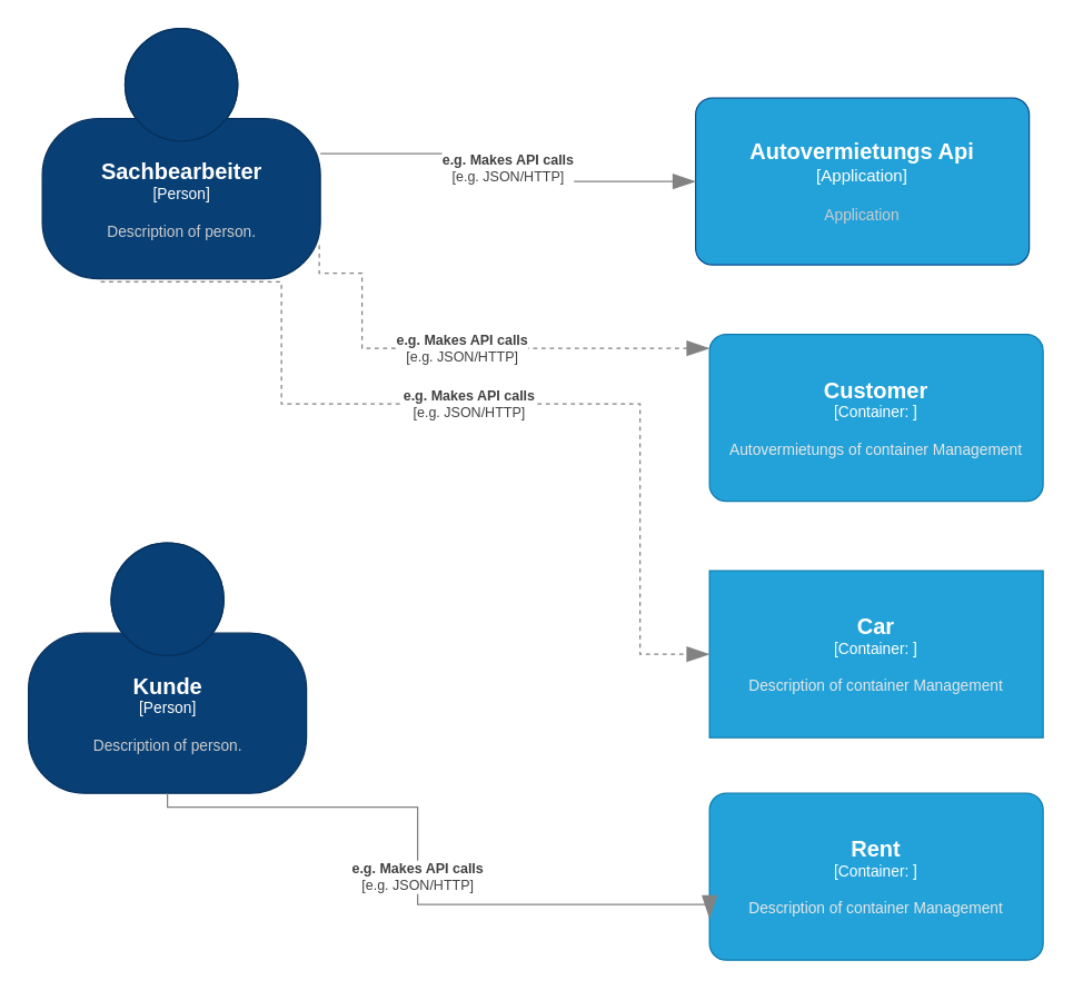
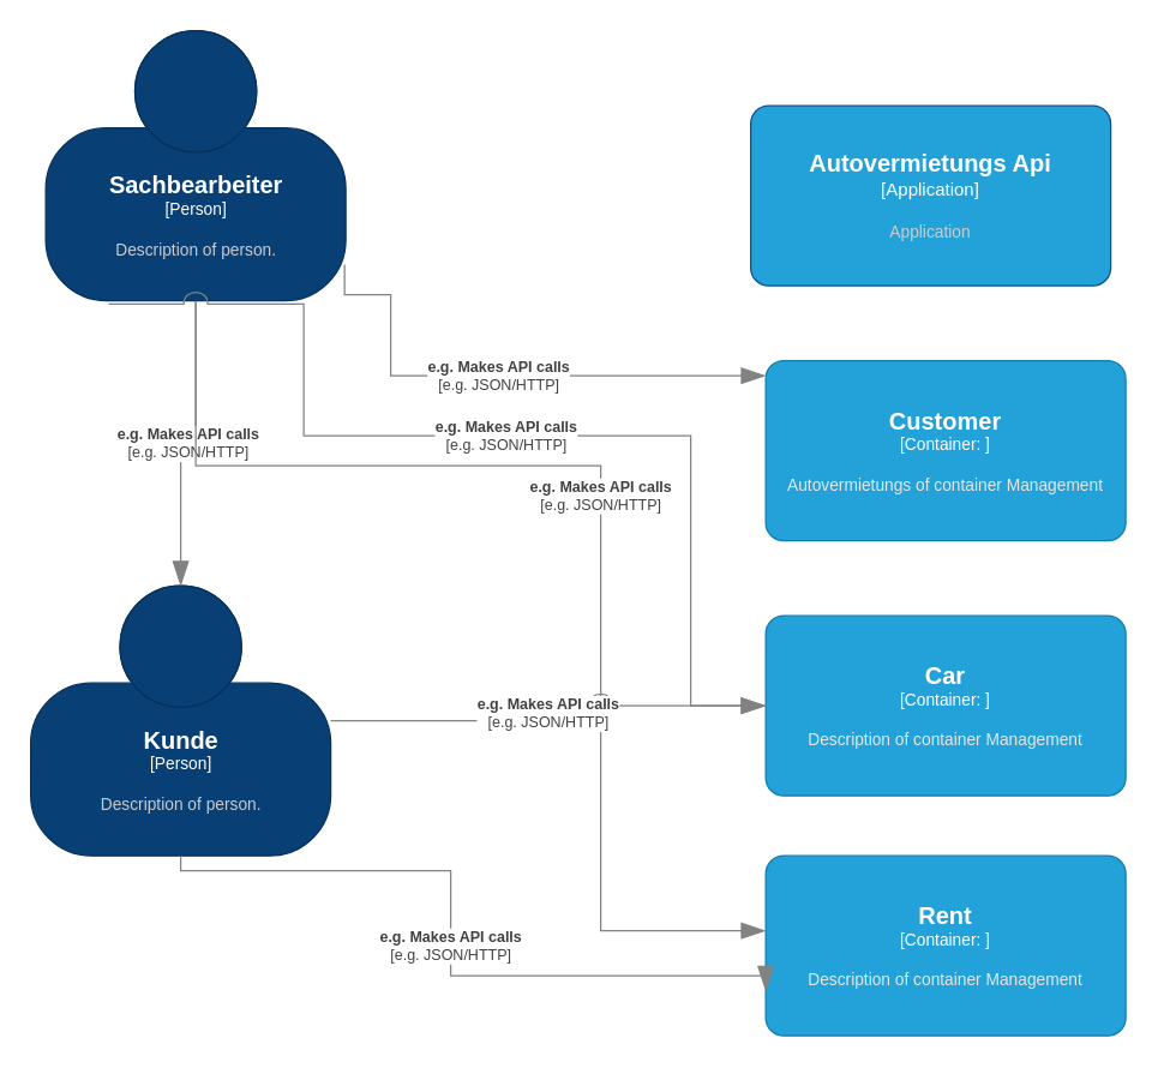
- <mxCell id="8" value="&lt;div style=&quot;text-align: left&quot;&gt;&lt;div style=&quot;text-align: center&quot;&gt;&lt;b&gt;e.g. Makes API calls&lt;/b&gt;&lt;/div&gt;&lt;div style=&quot;text-align: center&quot;&gt;[e.g. JSON/HTTP]&lt;/div&gt;&lt;/div&gt;" style="endArrow=blockThin;html=1;fontSize=10;fontColor=#404040;strokeWidth=1;endFill=1;strokeColor=#828282;elbow=vertical;metaEdit=1;endSize=14;startSize=14;jumpStyle=arc;jumpSize=16;rounded=0;edgeStyle=orthogonalEdgeStyle;" edge="1" parent="1" source="6" target="2"><mxGeometry width="240" relative="1" as="geometry"><mxPoint x="440" y="400" as="sourcePoint" /><mxPoint x="680" y="400" as="targetPoint" /></mxGeometry></mxCell>
+ <mxCell id="8" value="&lt;div style=&quot;text-align: left&quot;&gt;&lt;div style=&quot;text-align: center&quot;&gt;&lt;b&gt;e.g. Makes API calls&lt;/b&gt;&lt;/div&gt;&lt;div style=&quot;text-align: center&quot;&gt;[e.g. JSON/HTTP]&lt;/div&gt;&lt;/div&gt;" style="endArrow=blockThin;html=1;fontSize=10;fontColor=#404040;strokeWidth=1;endFill=1;strokeColor=#828282;elbow=vertical;metaEdit=1;endSize=14;startSize=14;jumpStyle=arc;jumpSize=16;rounded=0;edgeStyle=orthogonalEdgeStyle;" edge="1" parent="1" source="6" target="7"><mxGeometry width="240" relative="1" as="geometry"><mxPoint x="440" y="400" as="sourcePoint" /><mxPoint x="680" y="400" as="targetPoint" /></mxGeometry></mxCell>
- <mxCell id="9" value="&lt;div style=&quot;text-align: left&quot;&gt;&lt;div style=&quot;text-align: center&quot;&gt;&lt;b&gt;e.g. Makes API calls&lt;/b&gt;&lt;/div&gt;&lt;div style=&quot;text-align: center&quot;&gt;[e.g. JSON/HTTP]&lt;/div&gt;&lt;/div&gt;" style="endArrow=blockThin;html=1;fontSize=10;fontColor=#404040;strokeWidth=1;endFill=1;strokeColor=#828282;elbow=vertical;metaEdit=1;endSize=14;startSize=14;jumpStyle=arc;jumpSize=16;rounded=0;edgeStyle=orthogonalEdgeStyle;exitX=0.996;exitY=0.866;exitDx=0;exitDy=0;exitPerimeter=0;dashed=1;" edge="1" parent="1" source="6" target="3"><mxGeometry width="240" relative="1" as="geometry"><mxPoint x="440" y="400" as="sourcePoint" /><mxPoint x="680" y="400" as="targetPoint" /><Array as="points"><mxPoint x="260" y="196" /><mxPoint x="260" y="250" /></Array></mxGeometry></mxCell>
+ <mxCell id="9" value="&lt;div style=&quot;text-align: left&quot;&gt;&lt;div style=&quot;text-align: center&quot;&gt;&lt;b&gt;e.g. Makes API calls&lt;/b&gt;&lt;/div&gt;&lt;div style=&quot;text-align: center&quot;&gt;[e.g. JSON/HTTP]&lt;/div&gt;&lt;/div&gt;" style="endArrow=blockThin;html=1;fontSize=10;fontColor=#404040;strokeWidth=1;endFill=1;strokeColor=#828282;elbow=vertical;metaEdit=1;endSize=14;startSize=14;jumpStyle=arc;jumpSize=16;rounded=0;edgeStyle=orthogonalEdgeStyle;exitX=0.996;exitY=0.866;exitDx=0;exitDy=0;exitPerimeter=0;" edge="1" parent="1" source="6" target="3"><mxGeometry width="240" relative="1" as="geometry"><mxPoint x="440" y="400" as="sourcePoint" /><mxPoint x="680" y="400" as="targetPoint" /><Array as="points"><mxPoint x="260" y="196" /><mxPoint x="260" y="250" /></Array></mxGeometry></mxCell>
- <mxCell id="10" value="&lt;div style=&quot;text-align: left&quot;&gt;&lt;div style=&quot;text-align: center&quot;&gt;&lt;b&gt;e.g. Makes API calls&lt;/b&gt;&lt;/div&gt;&lt;div style=&quot;text-align: center&quot;&gt;[e.g. JSON/HTTP]&lt;/div&gt;&lt;/div&gt;" style="endArrow=blockThin;html=1;fontSize=10;fontColor=#404040;strokeWidth=1;endFill=1;strokeColor=#828282;elbow=vertical;metaEdit=1;endSize=14;startSize=14;jumpStyle=arc;jumpSize=16;rounded=0;edgeStyle=orthogonalEdgeStyle;exitX=0.21;exitY=1.012;exitDx=0;exitDy=0;exitPerimeter=0;dashed=1;" edge="1" parent="1" source="6" target="4"><mxGeometry width="240" relative="1" as="geometry"><mxPoint x="440" y="400" as="sourcePoint" /><mxPoint x="680" y="400" as="targetPoint" /><Array as="points"><mxPoint x="202" y="290" /><mxPoint x="460" y="290" /><mxPoint x="460" y="470" /></Array></mxGeometry></mxCell>
+ <mxCell id="10" value="&lt;div style=&quot;text-align: left&quot;&gt;&lt;div style=&quot;text-align: center&quot;&gt;&lt;b&gt;e.g. Makes API calls&lt;/b&gt;&lt;/div&gt;&lt;div style=&quot;text-align: center&quot;&gt;[e.g. JSON/HTTP]&lt;/div&gt;&lt;/div&gt;" style="endArrow=blockThin;html=1;fontSize=10;fontColor=#404040;strokeWidth=1;endFill=1;strokeColor=#828282;elbow=vertical;metaEdit=1;endSize=14;startSize=14;jumpStyle=arc;jumpSize=16;rounded=0;edgeStyle=orthogonalEdgeStyle;exitX=0.21;exitY=1.012;exitDx=0;exitDy=0;exitPerimeter=0;" edge="1" parent="1" source="6" target="4"><mxGeometry width="240" relative="1" as="geometry"><mxPoint x="440" y="400" as="sourcePoint" /><mxPoint x="680" y="400" as="targetPoint" /><Array as="points"><mxPoint x="202" y="290" /><mxPoint x="460" y="290" /><mxPoint x="460" y="470" /></Array></mxGeometry></mxCell>
- <mxCell id="4" value="&lt;font style=&quot;font-size: 16px&quot;&gt;&lt;b&gt;Car&lt;/b&gt;&lt;/font&gt;&lt;div&gt;[Container: ]&lt;/div&gt;&lt;br&gt;&lt;div&gt;&lt;font style=&quot;font-size: 11px&quot;&gt;&lt;font color=&quot;#E6E6E6&quot;&gt;Description of container Management&lt;/font&gt;&lt;/div&gt;" style="whiteSpace=wrap;html=1;fontSize=11;labelBackgroundColor=none;fillColor=#23A2D9;fontColor=#ffffff;align=center;arcSize=10;strokeColor=#0E7DAD;metaEdit=1;resizable=0;points=[[0.25,0,0],[0.5,0,0],[0.75,0,0],[1,0.25,0],[1,0.5,0],[1,0.75,0],[0.75,1,0],[0.5,1,0],[0.25,1,0],[0,0.75,0],[0,0.5,0],[0,0.25,0]];rounded=0;" vertex="1" parent="1"><mxGeometry x="510" y="410" width="240" height="120" as="geometry" /></mxCell>
+ <mxCell id="4" value="&lt;font style=&quot;font-size: 16px&quot;&gt;&lt;b&gt;Car&lt;/b&gt;&lt;/font&gt;&lt;div&gt;[Container: ]&lt;/div&gt;&lt;br&gt;&lt;div&gt;&lt;font style=&quot;font-size: 11px&quot;&gt;&lt;font color=&quot;#E6E6E6&quot;&gt;Description of container Management&lt;/font&gt;&lt;/div&gt;" style="rounded=1;whiteSpace=wrap;html=1;fontSize=11;labelBackgroundColor=none;fillColor=#23A2D9;fontColor=#ffffff;align=center;arcSize=10;strokeColor=#0E7DAD;metaEdit=1;resizable=0;points=[[0.25,0,0],[0.5,0,0],[0.75,0,0],[1,0.25,0],[1,0.5,0],[1,0.75,0],[0.75,1,0],[0.5,1,0],[0.25,1,0],[0,0.75,0],[0,0.5,0],[0,0.25,0]];" vertex="1" parent="1"><mxGeometry x="510" y="410" width="240" height="120" as="geometry" /></mxCell>
+ <mxCell id="12" value="&lt;div style=&quot;text-align: left&quot;&gt;&lt;div style=&quot;text-align: center&quot;&gt;&lt;b&gt;e.g. Makes API calls&lt;/b&gt;&lt;/div&gt;&lt;div style=&quot;text-align: center&quot;&gt;[e.g. JSON/HTTP]&lt;/div&gt;&lt;/div&gt;" style="endArrow=blockThin;html=1;fontSize=10;fontColor=#404040;strokeWidth=1;endFill=1;strokeColor=#828282;elbow=vertical;metaEdit=1;endSize=14;startSize=14;jumpStyle=arc;jumpSize=16;rounded=0;edgeStyle=orthogonalEdgeStyle;" edge="1" parent="1" source="7" target="4"><mxGeometry width="240" relative="1" as="geometry"><mxPoint x="440" y="400" as="sourcePoint" /><mxPoint x="680" y="400" as="targetPoint" /></mxGeometry></mxCell>
+ <mxCell id="11" value="&lt;div style=&quot;text-align: left&quot;&gt;&lt;div style=&quot;text-align: center&quot;&gt;&lt;b&gt;e.g. Makes API calls&lt;/b&gt;&lt;/div&gt;&lt;div style=&quot;text-align: center&quot;&gt;[e.g. JSON/HTTP]&lt;/div&gt;&lt;/div&gt;" style="endArrow=blockThin;html=1;fontSize=10;fontColor=#404040;strokeWidth=1;endFill=1;strokeColor=#828282;elbow=vertical;metaEdit=1;endSize=14;startSize=14;jumpStyle=arc;jumpSize=16;rounded=0;edgeStyle=orthogonalEdgeStyle;" edge="1" parent="1" source="6" target="5"><mxGeometry width="240" relative="1" as="geometry"><mxPoint x="440" y="400" as="sourcePoint" /><mxPoint x="680" y="400" as="targetPoint" /><Array as="points"><mxPoint x="130" y="310" /><mxPoint x="400" y="310" /><mxPoint x="400" y="620" /></Array></mxGeometry></mxCell>
